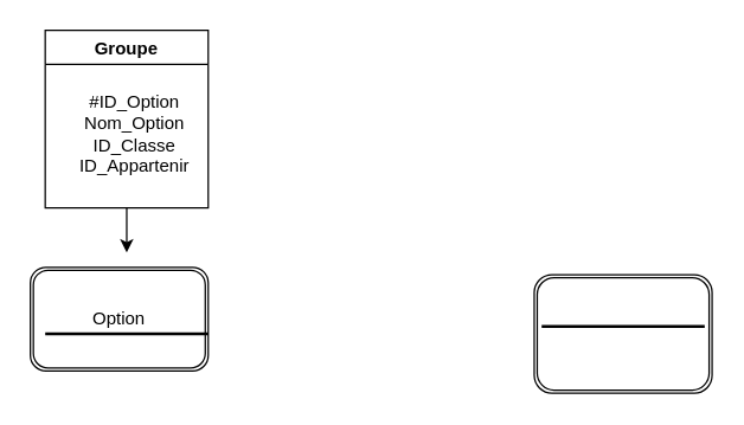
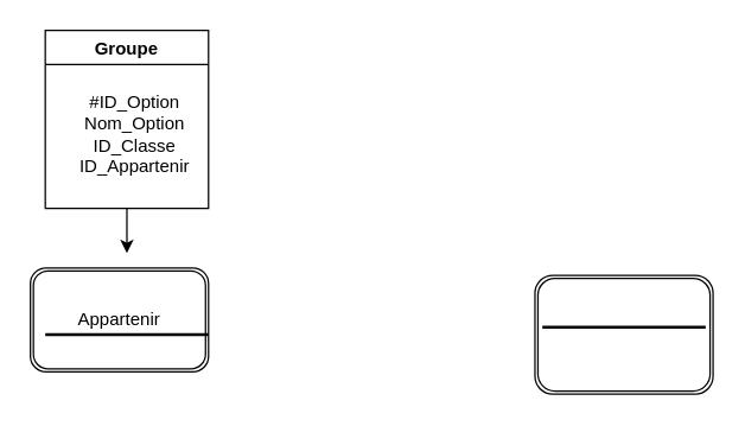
- <mxCell id="5" value="Option" style="shape=ext;double=1;rounded=1;whiteSpace=wrap;html=1;" vertex="1" parent="1"><mxGeometry x="20" y="180" width="120" height="70" as="geometry" /></mxCell>
+ <mxCell id="5" value="Appartenir" style="shape=ext;double=1;rounded=1;whiteSpace=wrap;html=1;" vertex="1" parent="1"><mxGeometry x="20" y="180" width="120" height="70" as="geometry" /></mxCell>
